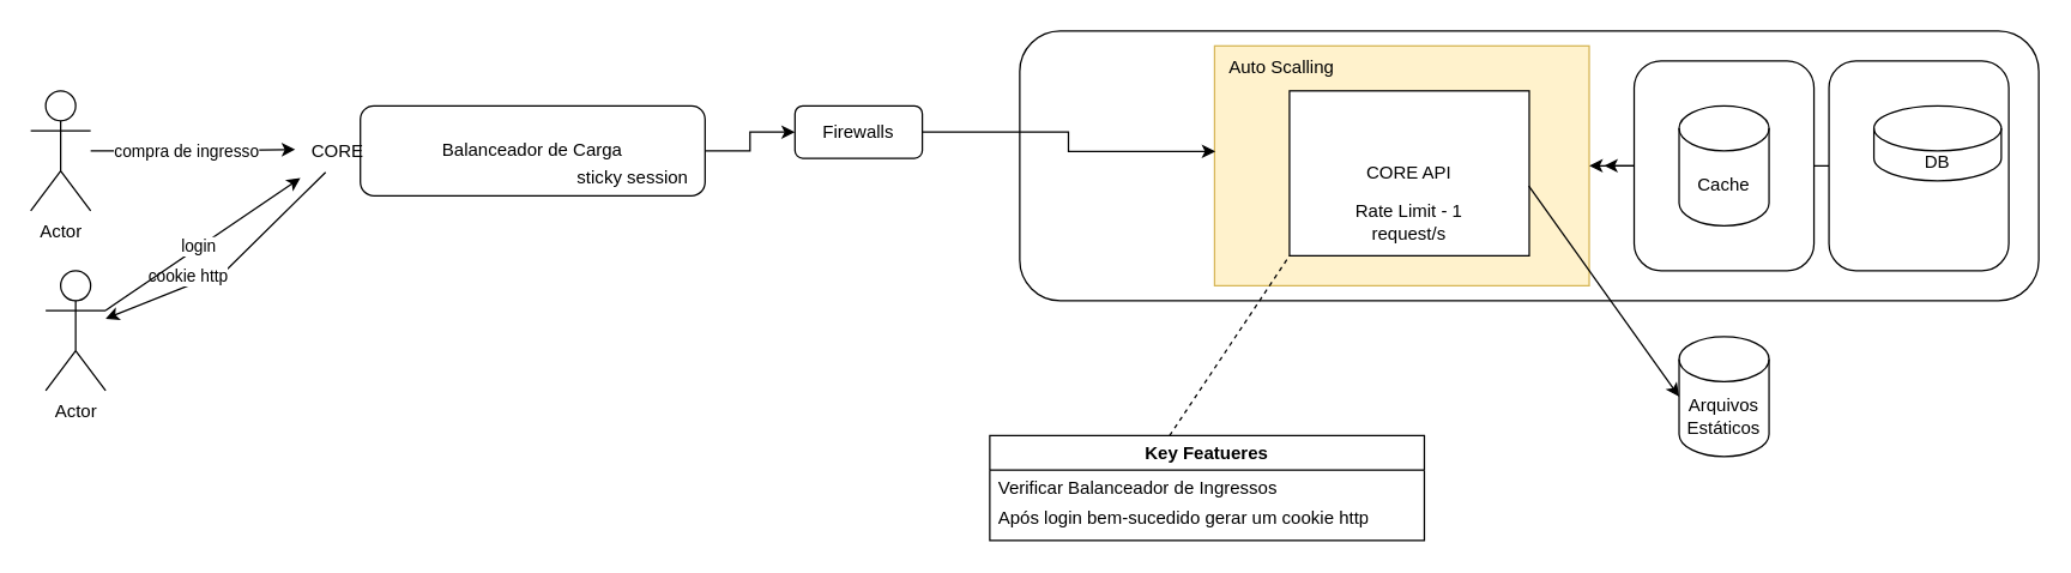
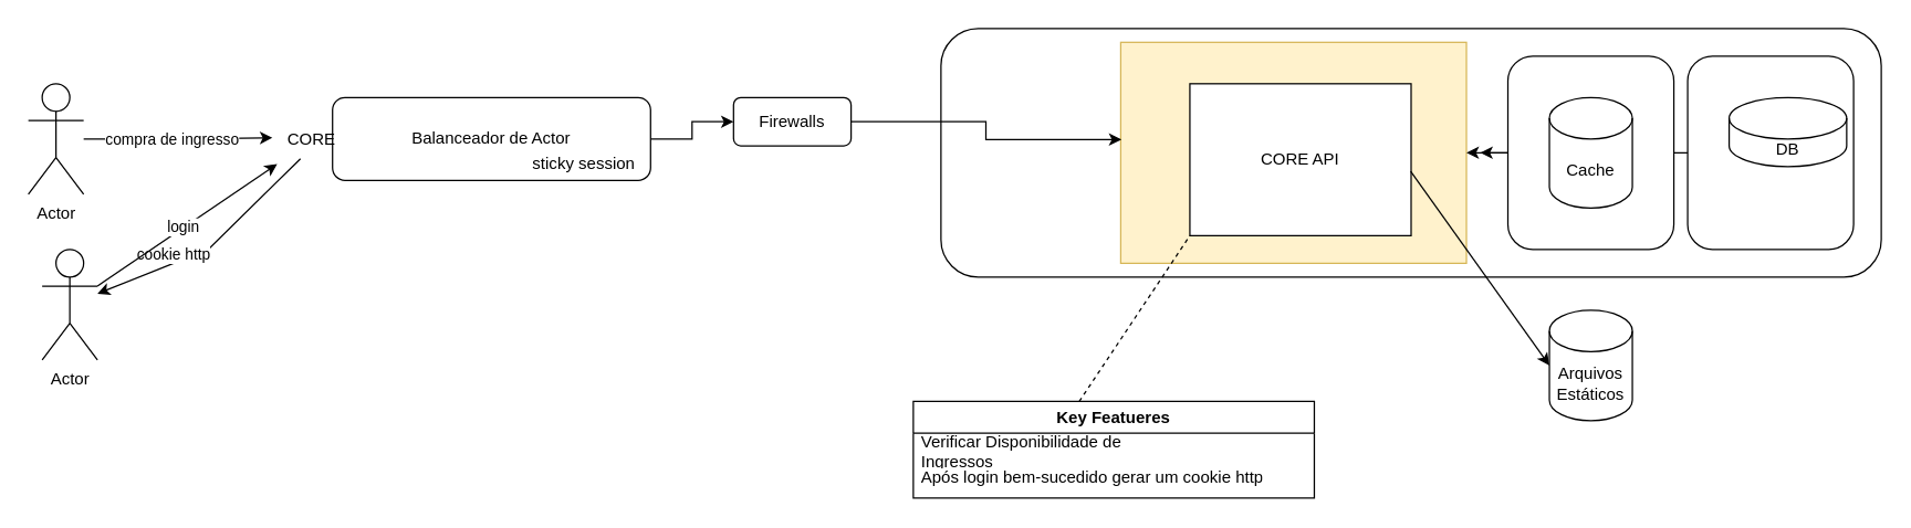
- <mxCell id="17" value="Auto Scalling" style="text;html=1;align=center;verticalAlign=middle;whiteSpace=wrap;rounded=0;" vertex="1" parent="1"><mxGeometry x="810" y="30" width="90" height="30" as="geometry" /></mxCell>
- <mxCell id="5" value="Balanceador de Carga" style="rounded=1;whiteSpace=wrap;html=1;" vertex="1" parent="1"><mxGeometry x="240" y="70" width="230" height="60" as="geometry" /></mxCell>
+ <mxCell id="5" value="Balanceador de Actor" style="rounded=1;whiteSpace=wrap;html=1;" vertex="1" parent="1"><mxGeometry x="240" y="70" width="230" height="60" as="geometry" /></mxCell>
- <mxCell id="24" value="Rate Limit - 1 request/s" style="text;html=1;align=center;verticalAlign=middle;whiteSpace=wrap;rounded=0;" vertex="1" parent="1"><mxGeometry x="880" y="133" width="120" height="30" as="geometry" /></mxCell>
- <mxCell id="28" value="Verificar Balanceador de Ingressos" style="text;strokeColor=none;fillColor=none;align=left;verticalAlign=middle;spacingLeft=4;spacingRight=4;overflow=hidden;points=[[0,0.5],[1,0.5]];portConstraint=eastwest;rotatable=0;whiteSpace=wrap;html=1;" vertex="1" parent="27"><mxGeometry y="20" width="210" height="30" as="geometry" /></mxCell>
+ <mxCell id="28" value="Verificar Disponibilidade de Ingressos" style="text;strokeColor=none;fillColor=none;align=left;verticalAlign=middle;spacingLeft=4;spacingRight=4;overflow=hidden;points=[[0,0.5],[1,0.5]];portConstraint=eastwest;rotatable=0;whiteSpace=wrap;html=1;" vertex="1" parent="27"><mxGeometry y="20" width="210" height="30" as="geometry" /></mxCell>
